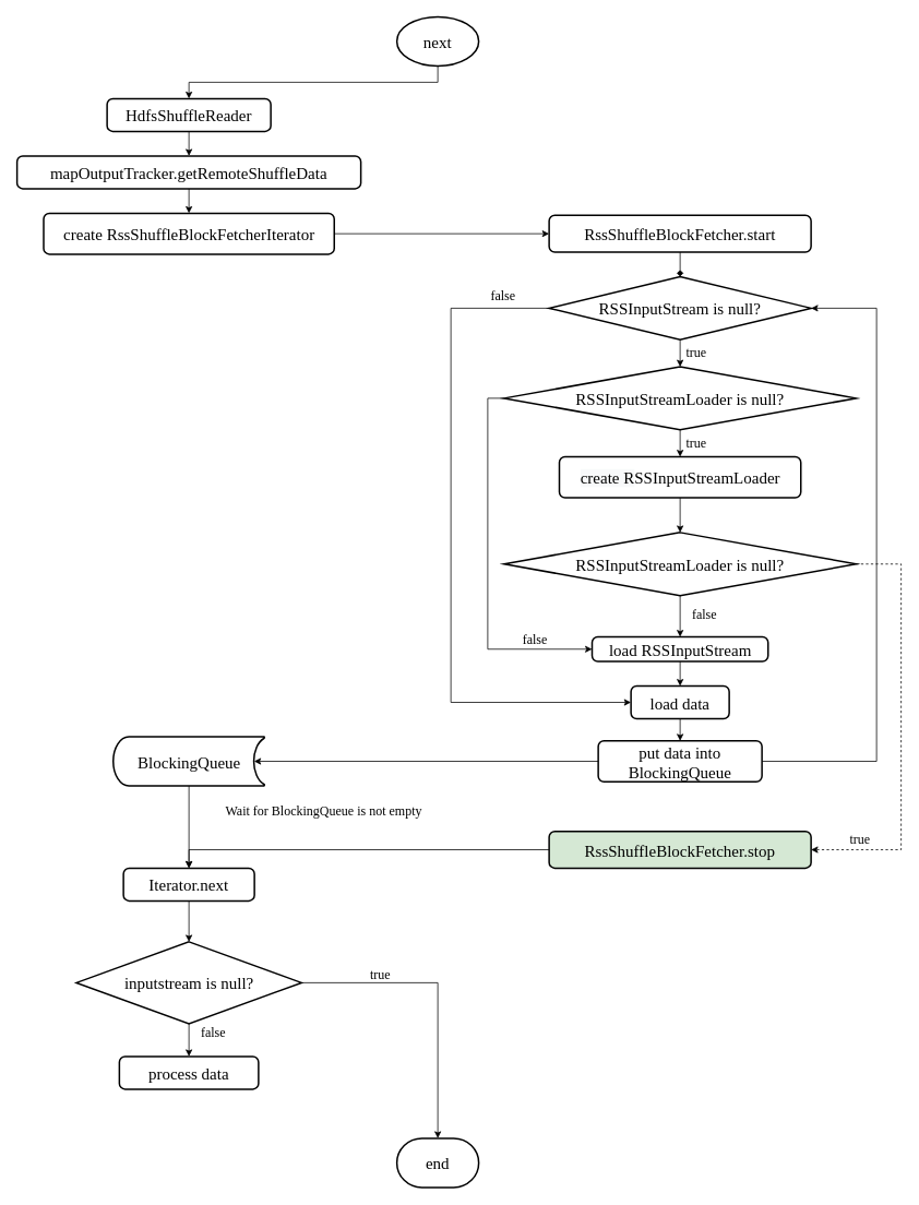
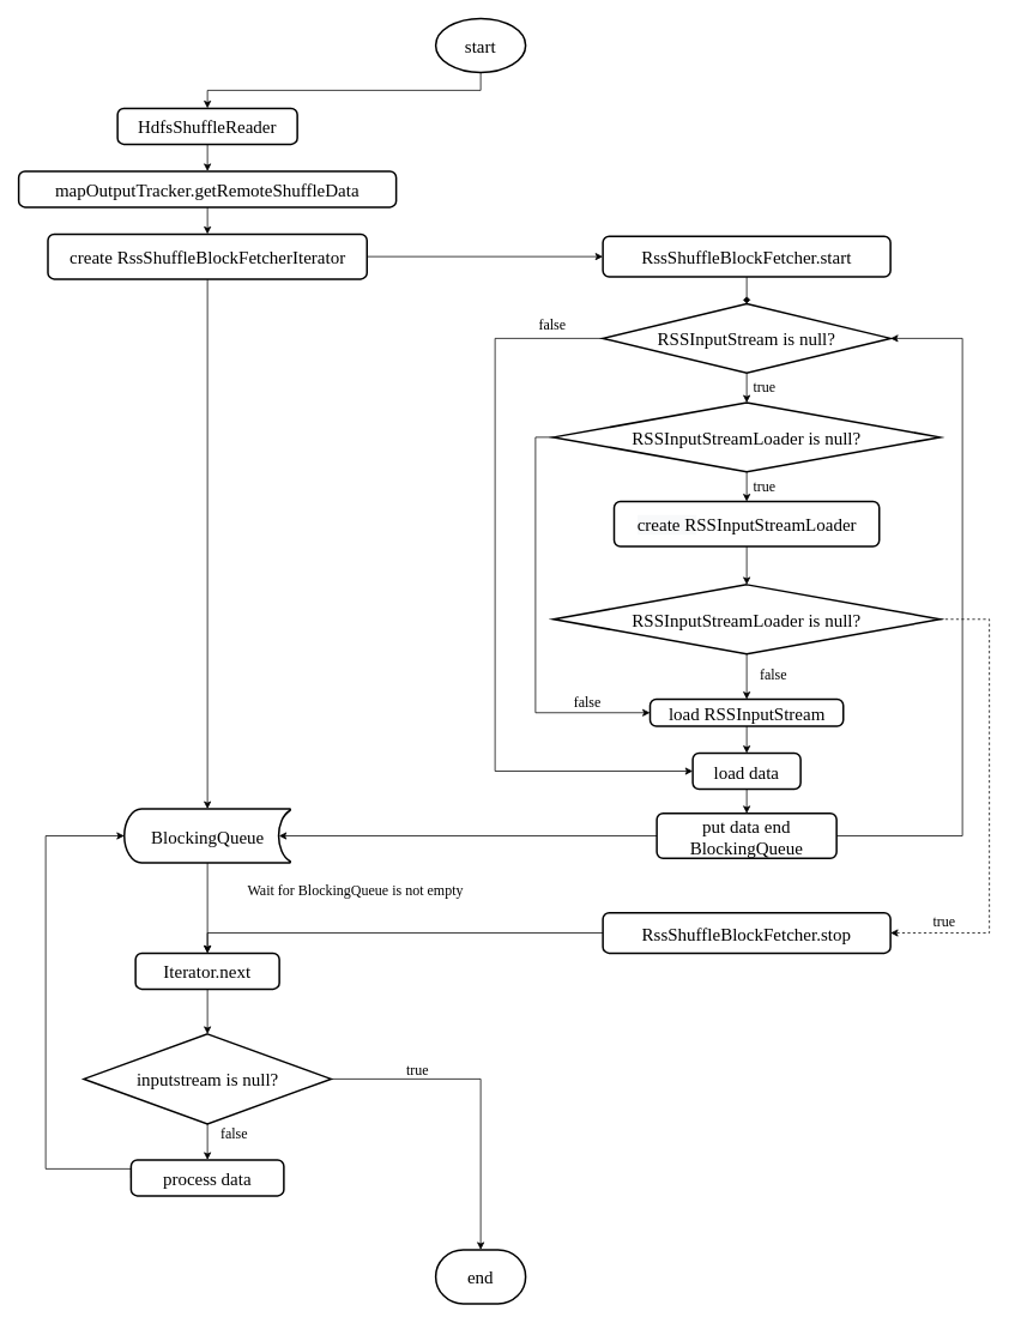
- <mxCell id="3" value="&lt;font style=&quot;font-size: 20px&quot; face=&quot;Consolas&quot;&gt;next&lt;/font&gt;" style="strokeWidth=2;html=1;shape=mxgraph.flowchart.start_1;whiteSpace=wrap;" vertex="1" parent="1"><mxGeometry x="484" y="20" width="100" height="60" as="geometry" /></mxCell>
+ <mxCell id="3" value="&lt;font style=&quot;font-size: 20px&quot; face=&quot;Consolas&quot;&gt;start&lt;/font&gt;" style="strokeWidth=2;html=1;shape=mxgraph.flowchart.start_1;whiteSpace=wrap;" vertex="1" parent="1"><mxGeometry x="484" y="20" width="100" height="60" as="geometry" /></mxCell>
+ <mxCell id="9" style="edgeStyle=orthogonalEdgeStyle;rounded=0;orthogonalLoop=1;jettySize=auto;html=1;exitX=0.5;exitY=1;exitDx=0;exitDy=0;" edge="1" parent="1" source="10" target="31"><mxGeometry relative="1" as="geometry" /></mxCell>
- <mxCell id="27" value="&lt;font face=&quot;Consolas&quot; style=&quot;font-size: 20px&quot;&gt;put data into BlockingQueue&lt;/font&gt;" style="rounded=1;whiteSpace=wrap;html=1;absoluteArcSize=1;arcSize=14;strokeWidth=2;" vertex="1" parent="1"><mxGeometry x="730" y="904.5" width="200" height="50" as="geometry" /></mxCell>
+ <mxCell id="27" value="&lt;font face=&quot;Consolas&quot; style=&quot;font-size: 20px&quot;&gt;put data end BlockingQueue&lt;/font&gt;" style="rounded=1;whiteSpace=wrap;html=1;absoluteArcSize=1;arcSize=14;strokeWidth=2;" vertex="1" parent="1"><mxGeometry x="730" y="904.5" width="200" height="50" as="geometry" /></mxCell>
- <mxCell id="29" value="&lt;font style=&quot;font-size: 20px&quot; face=&quot;Consolas&quot;&gt;RssShuffleBlockFetcher.stop&lt;/font&gt;" style="rounded=1;whiteSpace=wrap;html=1;absoluteArcSize=1;arcSize=14;strokeWidth=2;fillColor=#d5e8d4;" vertex="1" parent="1"><mxGeometry x="670" y="1015" width="320" height="45" as="geometry" /></mxCell>
+ <mxCell id="29" value="&lt;font style=&quot;font-size: 20px&quot; face=&quot;Consolas&quot;&gt;RssShuffleBlockFetcher.stop&lt;/font&gt;" style="rounded=1;whiteSpace=wrap;html=1;absoluteArcSize=1;arcSize=14;strokeWidth=2;" vertex="1" parent="1"><mxGeometry x="670" y="1015" width="320" height="45" as="geometry" /></mxCell>
+ <mxCell id="32" style="edgeStyle=orthogonalEdgeStyle;rounded=0;orthogonalLoop=1;jettySize=auto;html=1;exitX=0;exitY=0.5;exitDx=0;exitDy=0;entryX=0;entryY=0.5;entryDx=0;entryDy=0;entryPerimeter=0;" edge="1" parent="1" source="38" target="31"><mxGeometry relative="1" as="geometry"><Array as="points"><mxPoint x="50" y="1300" /><mxPoint x="50" y="930" /></Array></mxGeometry></mxCell>
